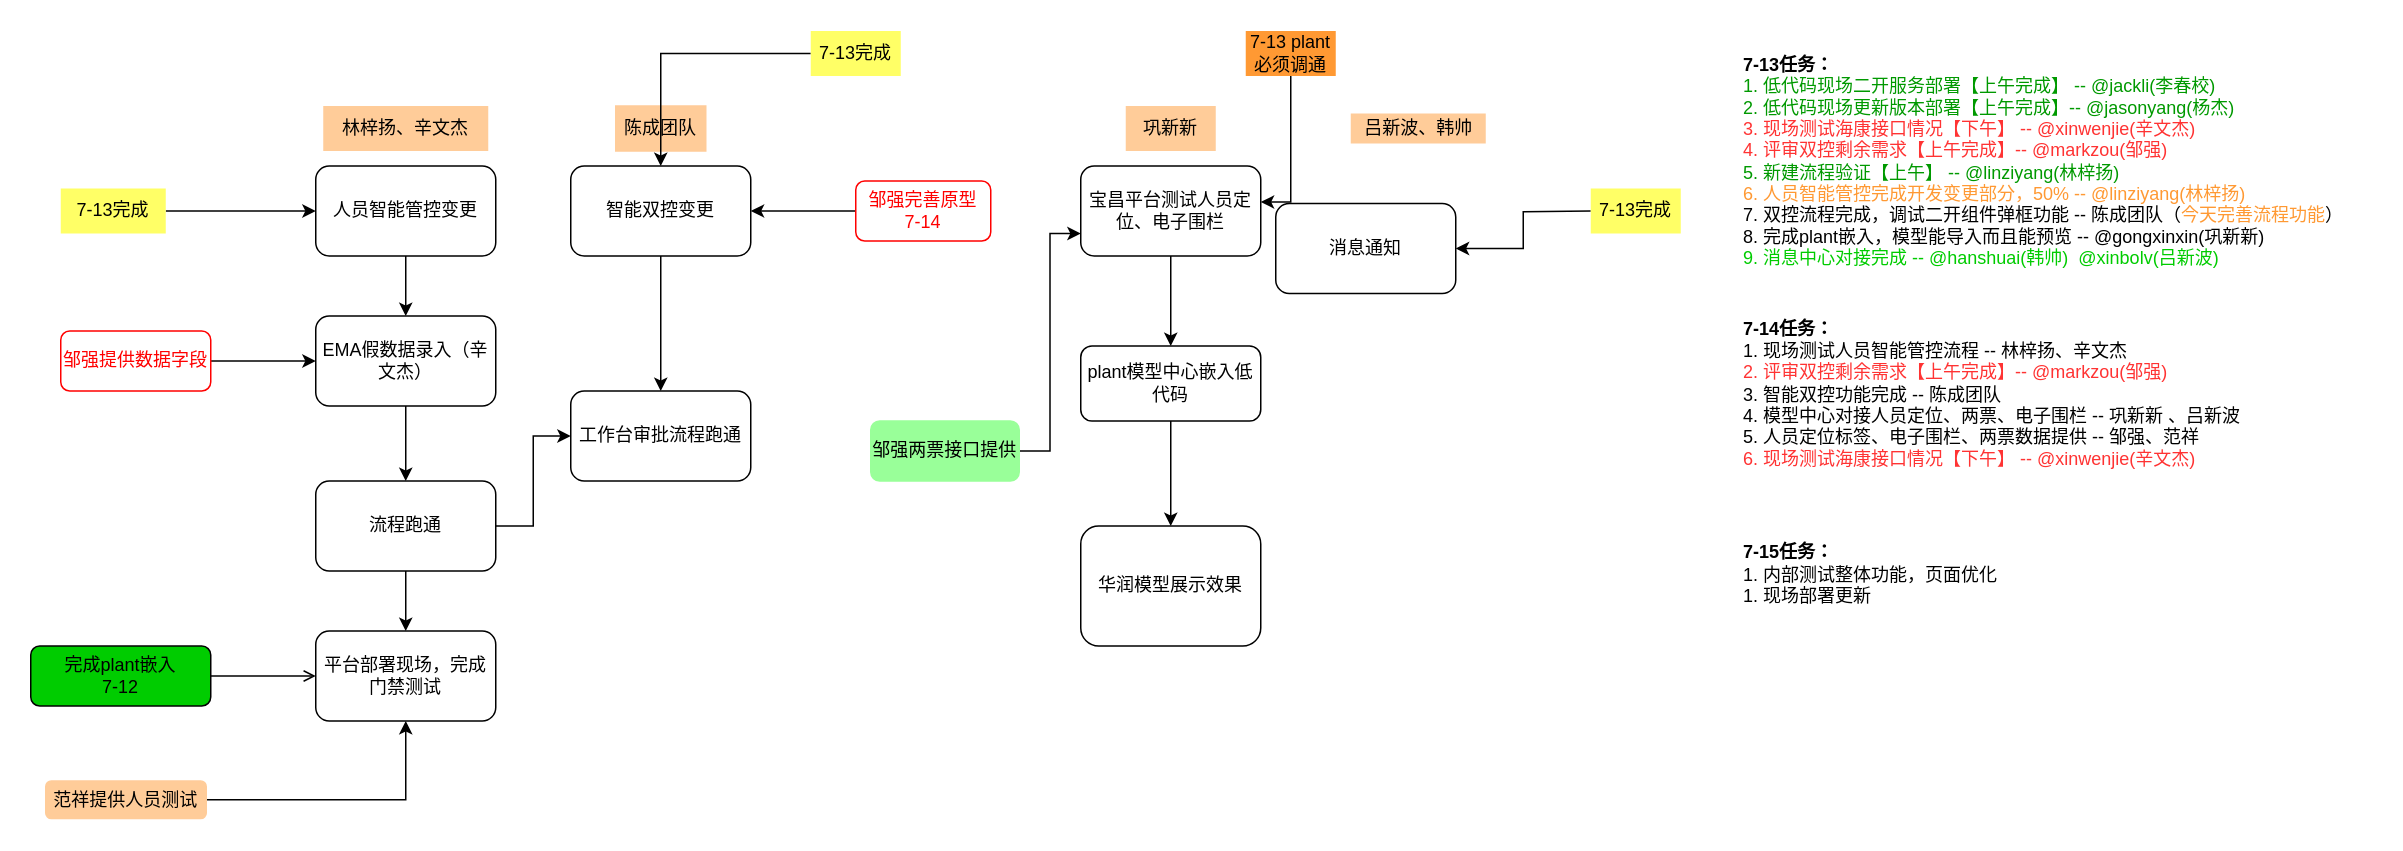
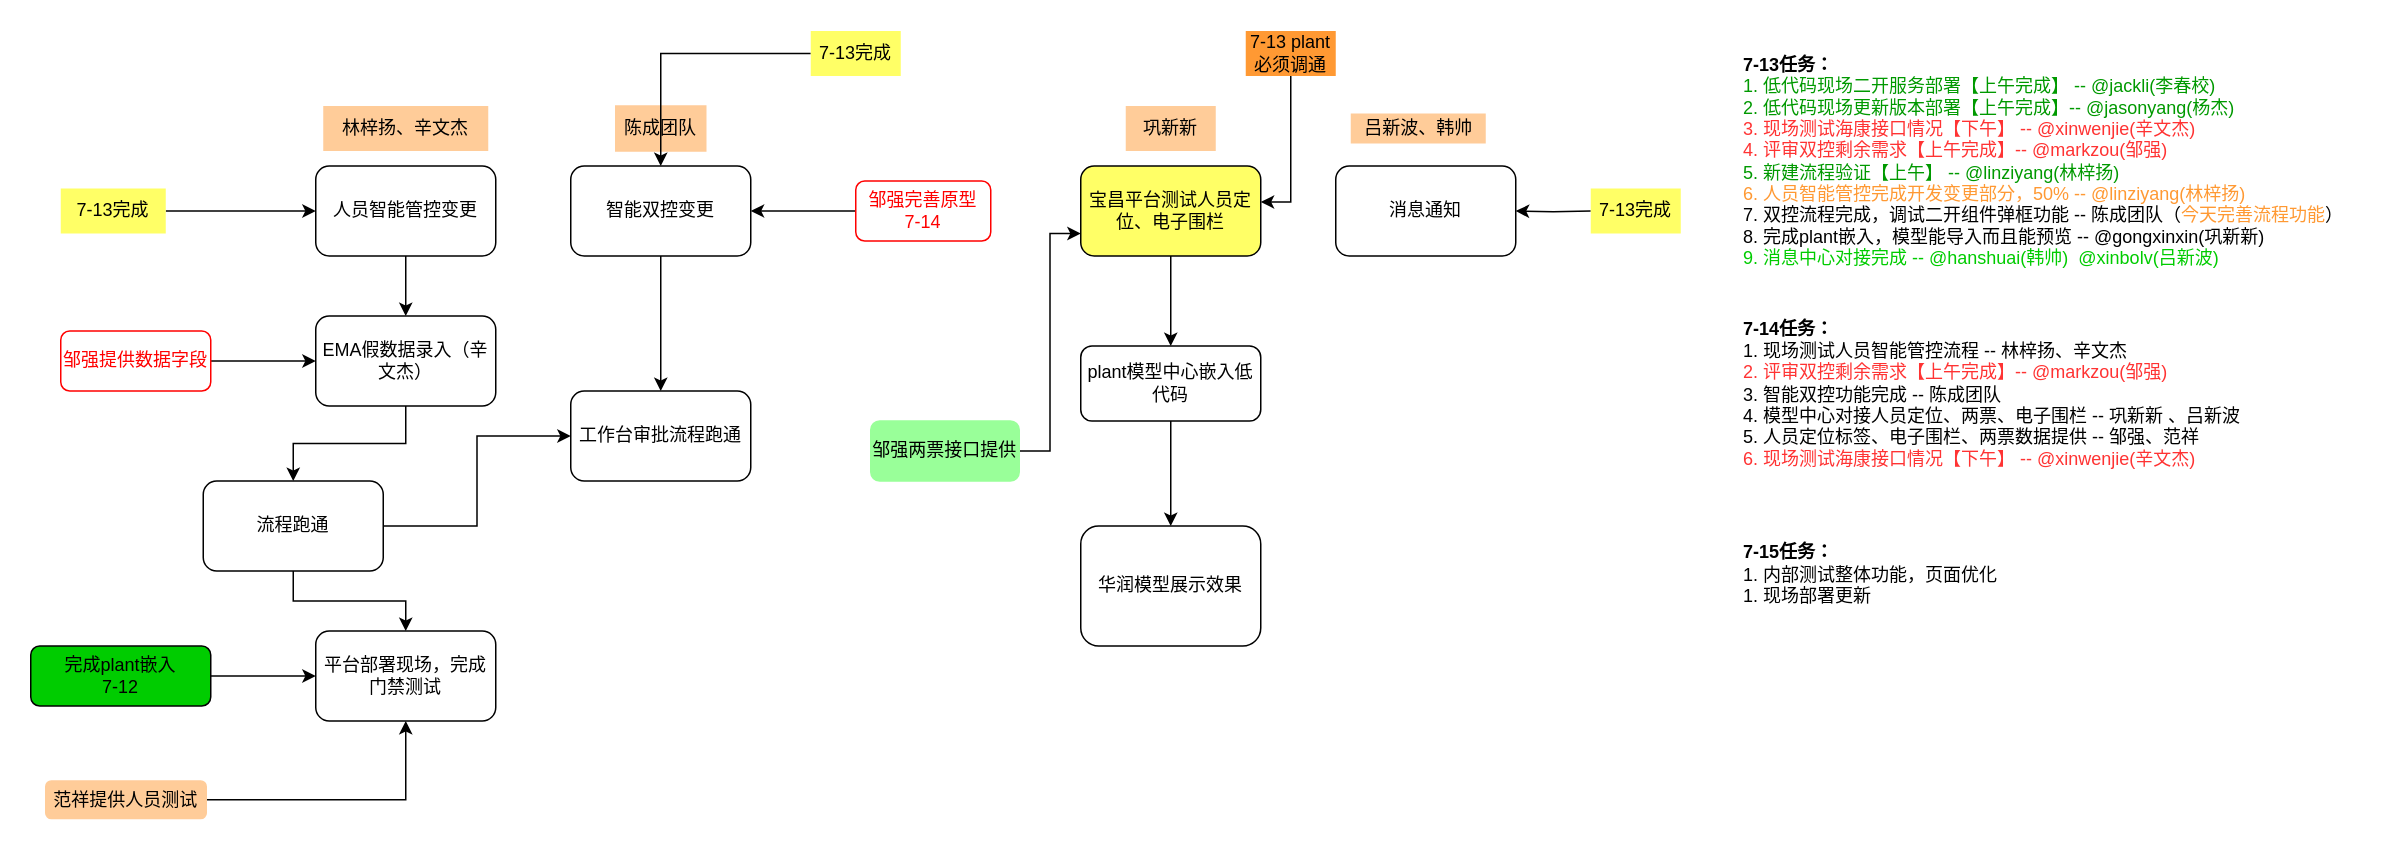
- <mxCell id="8" value="宝昌平台测试人员定位、电子围栏" style="rounded=1;whiteSpace=wrap;html=1;" parent="1" vertex="1"><mxGeometry x="720" y="110" width="120" height="60" as="geometry" /></mxCell>
+ <mxCell id="8" value="宝昌平台测试人员定位、电子围栏" style="rounded=1;whiteSpace=wrap;html=1;fillColor=#ffff66;" parent="1" vertex="1"><mxGeometry x="720" y="110" width="120" height="60" as="geometry" /></mxCell>
- <mxCell id="21" value="消息通知" style="rounded=1;whiteSpace=wrap;html=1;" parent="1" vertex="1"><mxGeometry x="850" y="135" width="120" height="60" as="geometry" /></mxCell>
+ <mxCell id="21" value="消息通知" style="rounded=1;whiteSpace=wrap;html=1;" parent="1" vertex="1"><mxGeometry x="890" y="110" width="120" height="60" as="geometry" /></mxCell>
- <mxCell id="11" value="流程跑通" style="rounded=1;whiteSpace=wrap;html=1;" parent="1" vertex="1"><mxGeometry x="210" y="320" width="120" height="60" as="geometry" /></mxCell>
+ <mxCell id="11" value="流程跑通" style="rounded=1;whiteSpace=wrap;html=1;" parent="1" vertex="1"><mxGeometry x="135" y="320" width="120" height="60" as="geometry" /></mxCell>
- <mxCell id="29" value="" style="edgeStyle=orthogonalEdgeStyle;rounded=0;orthogonalLoop=1;jettySize=auto;html=1;fontColor=#000000;endArrow=open;" parent="1" source="30" target="6" edge="1"><mxGeometry relative="1" as="geometry" /></mxCell>
+ <mxCell id="29" value="" style="edgeStyle=orthogonalEdgeStyle;rounded=0;orthogonalLoop=1;jettySize=auto;html=1;fontColor=#000000;" parent="1" source="30" target="6" edge="1"><mxGeometry relative="1" as="geometry" /></mxCell>
